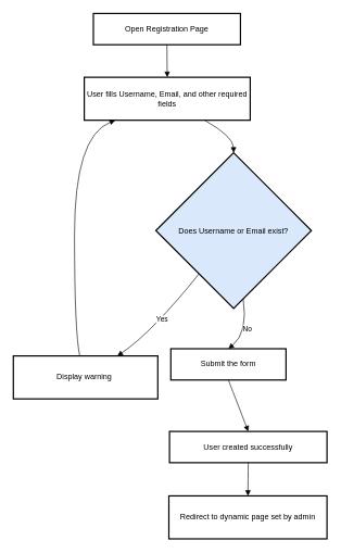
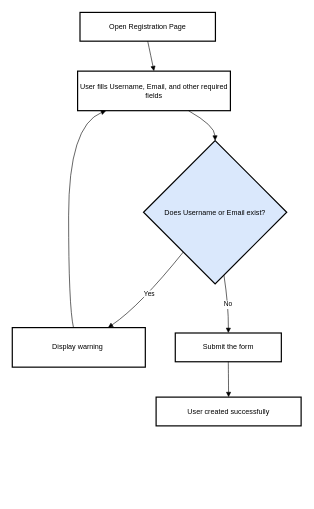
- <mxCell id="2" value="Open Registration Page" style="whiteSpace=wrap;strokeWidth=2;" vertex="1" parent="1"><mxGeometry x="143" y="20" width="226" height="48" as="geometry" /></mxCell>
+ <mxCell id="2" value="Open Registration Page" style="whiteSpace=wrap;strokeWidth=2;" vertex="1" parent="1"><mxGeometry x="133" y="20" width="226" height="48" as="geometry" /></mxCell>
- <mxCell id="6" value="Submit the form" style="whiteSpace=wrap;strokeWidth=2;" vertex="1" parent="1"><mxGeometry x="262" y="535" width="177" height="48" as="geometry" /></mxCell>
+ <mxCell id="6" value="Submit the form" style="whiteSpace=wrap;strokeWidth=2;" vertex="1" parent="1"><mxGeometry x="292" y="555" width="177" height="48" as="geometry" /></mxCell>
- <mxCell id="15" value="" style="curved=1;startArrow=none;endArrow=block;exitX=0.5;exitY=1.01;entryX=0.5;entryY=-0.01;rounded=0;" edge="1" parent="1" source="7" target="8"><mxGeometry relative="1" as="geometry"><Array as="points" /></mxGeometry></mxCell>
- <mxCell id="8" value="Redirect to dynamic page set by admin" style="whiteSpace=wrap;strokeWidth=2;" vertex="1" parent="1"><mxGeometry x="259" y="761" width="243" height="66" as="geometry" /></mxCell>
